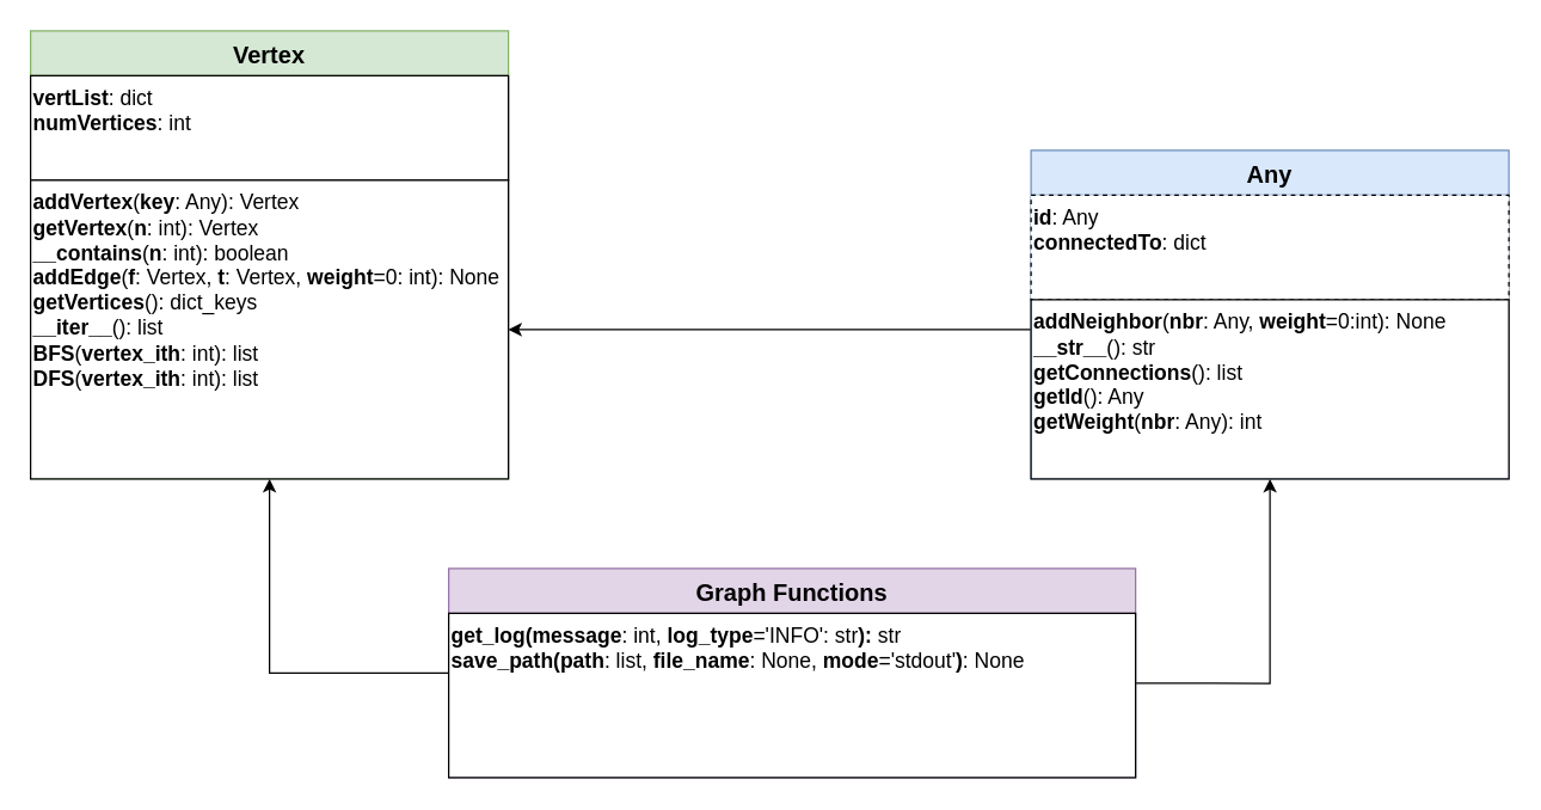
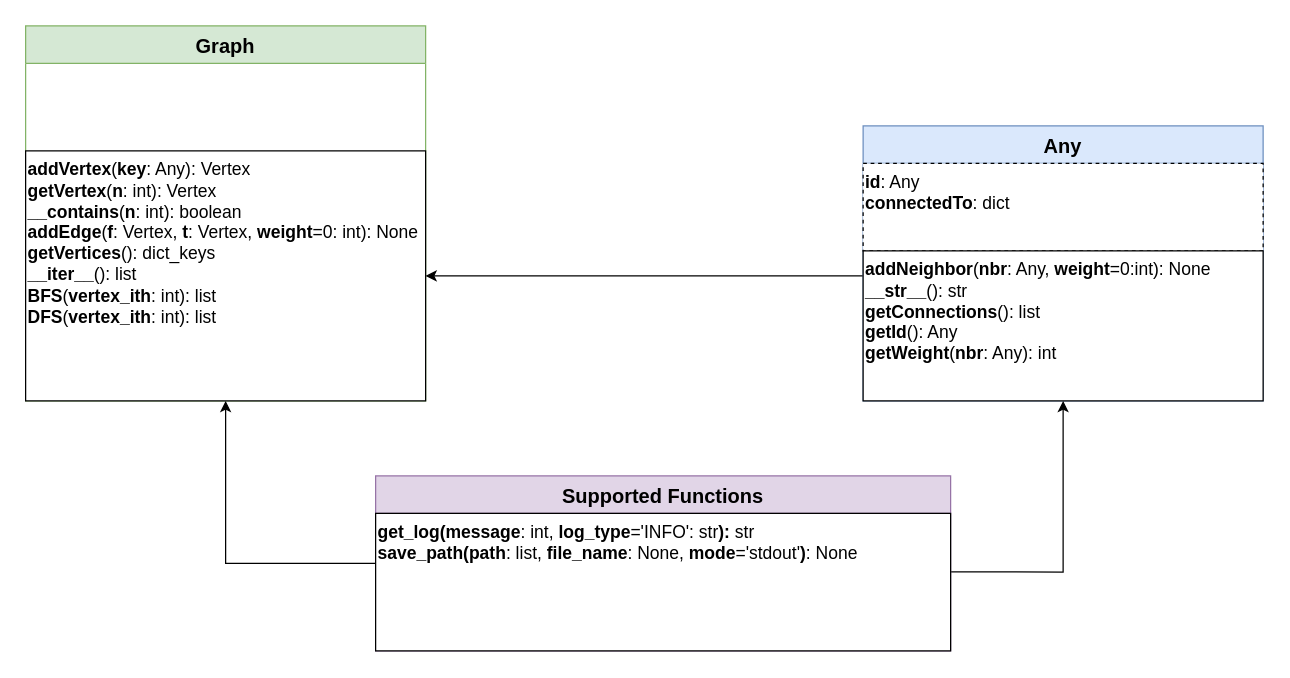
- <mxCell id="2" value="Vertex" style="swimlane;startSize=30;fontSize=16;fillColor=#d5e8d4;strokeColor=#82b366;" vertex="1" parent="1"><mxGeometry x="20" y="20" width="320" height="300" as="geometry" /></mxCell>
+ <mxCell id="2" value="Graph" style="swimlane;startSize=30;fontSize=16;fillColor=#d5e8d4;strokeColor=#82b366;" vertex="1" parent="1"><mxGeometry x="20" y="20" width="320" height="300" as="geometry" /></mxCell>
- <mxCell id="3" value="&lt;div style=&quot;font-size: 14px;&quot;&gt;&lt;span style=&quot;background-color: initial;&quot;&gt;&lt;font style=&quot;font-size: 14px;&quot;&gt;&lt;b&gt;vertList&lt;/b&gt;: dict&lt;/font&gt;&lt;/span&gt;&lt;/div&gt;&lt;div style=&quot;font-size: 14px;&quot;&gt;&lt;span style=&quot;background-color: initial;&quot;&gt;&lt;font style=&quot;font-size: 14px;&quot;&gt;&lt;b&gt;numVertices&lt;/b&gt;: int&lt;/font&gt;&lt;/span&gt;&lt;/div&gt;" style="rounded=0;whiteSpace=wrap;html=1;align=left;verticalAlign=top;" vertex="1" parent="2"><mxGeometry y="30" width="320" height="70" as="geometry" /></mxCell>
- <mxCell id="11" value="Graph Functions" style="swimlane;startSize=30;fontSize=16;fillColor=#e1d5e7;strokeColor=#9673a6;" vertex="1" parent="1"><mxGeometry x="300" y="380" width="460" height="140" as="geometry" /></mxCell>
+ <mxCell id="11" value="Supported Functions" style="swimlane;startSize=30;fontSize=16;fillColor=#e1d5e7;strokeColor=#9673a6;" vertex="1" parent="1"><mxGeometry x="300" y="380" width="460" height="140" as="geometry" /></mxCell>
